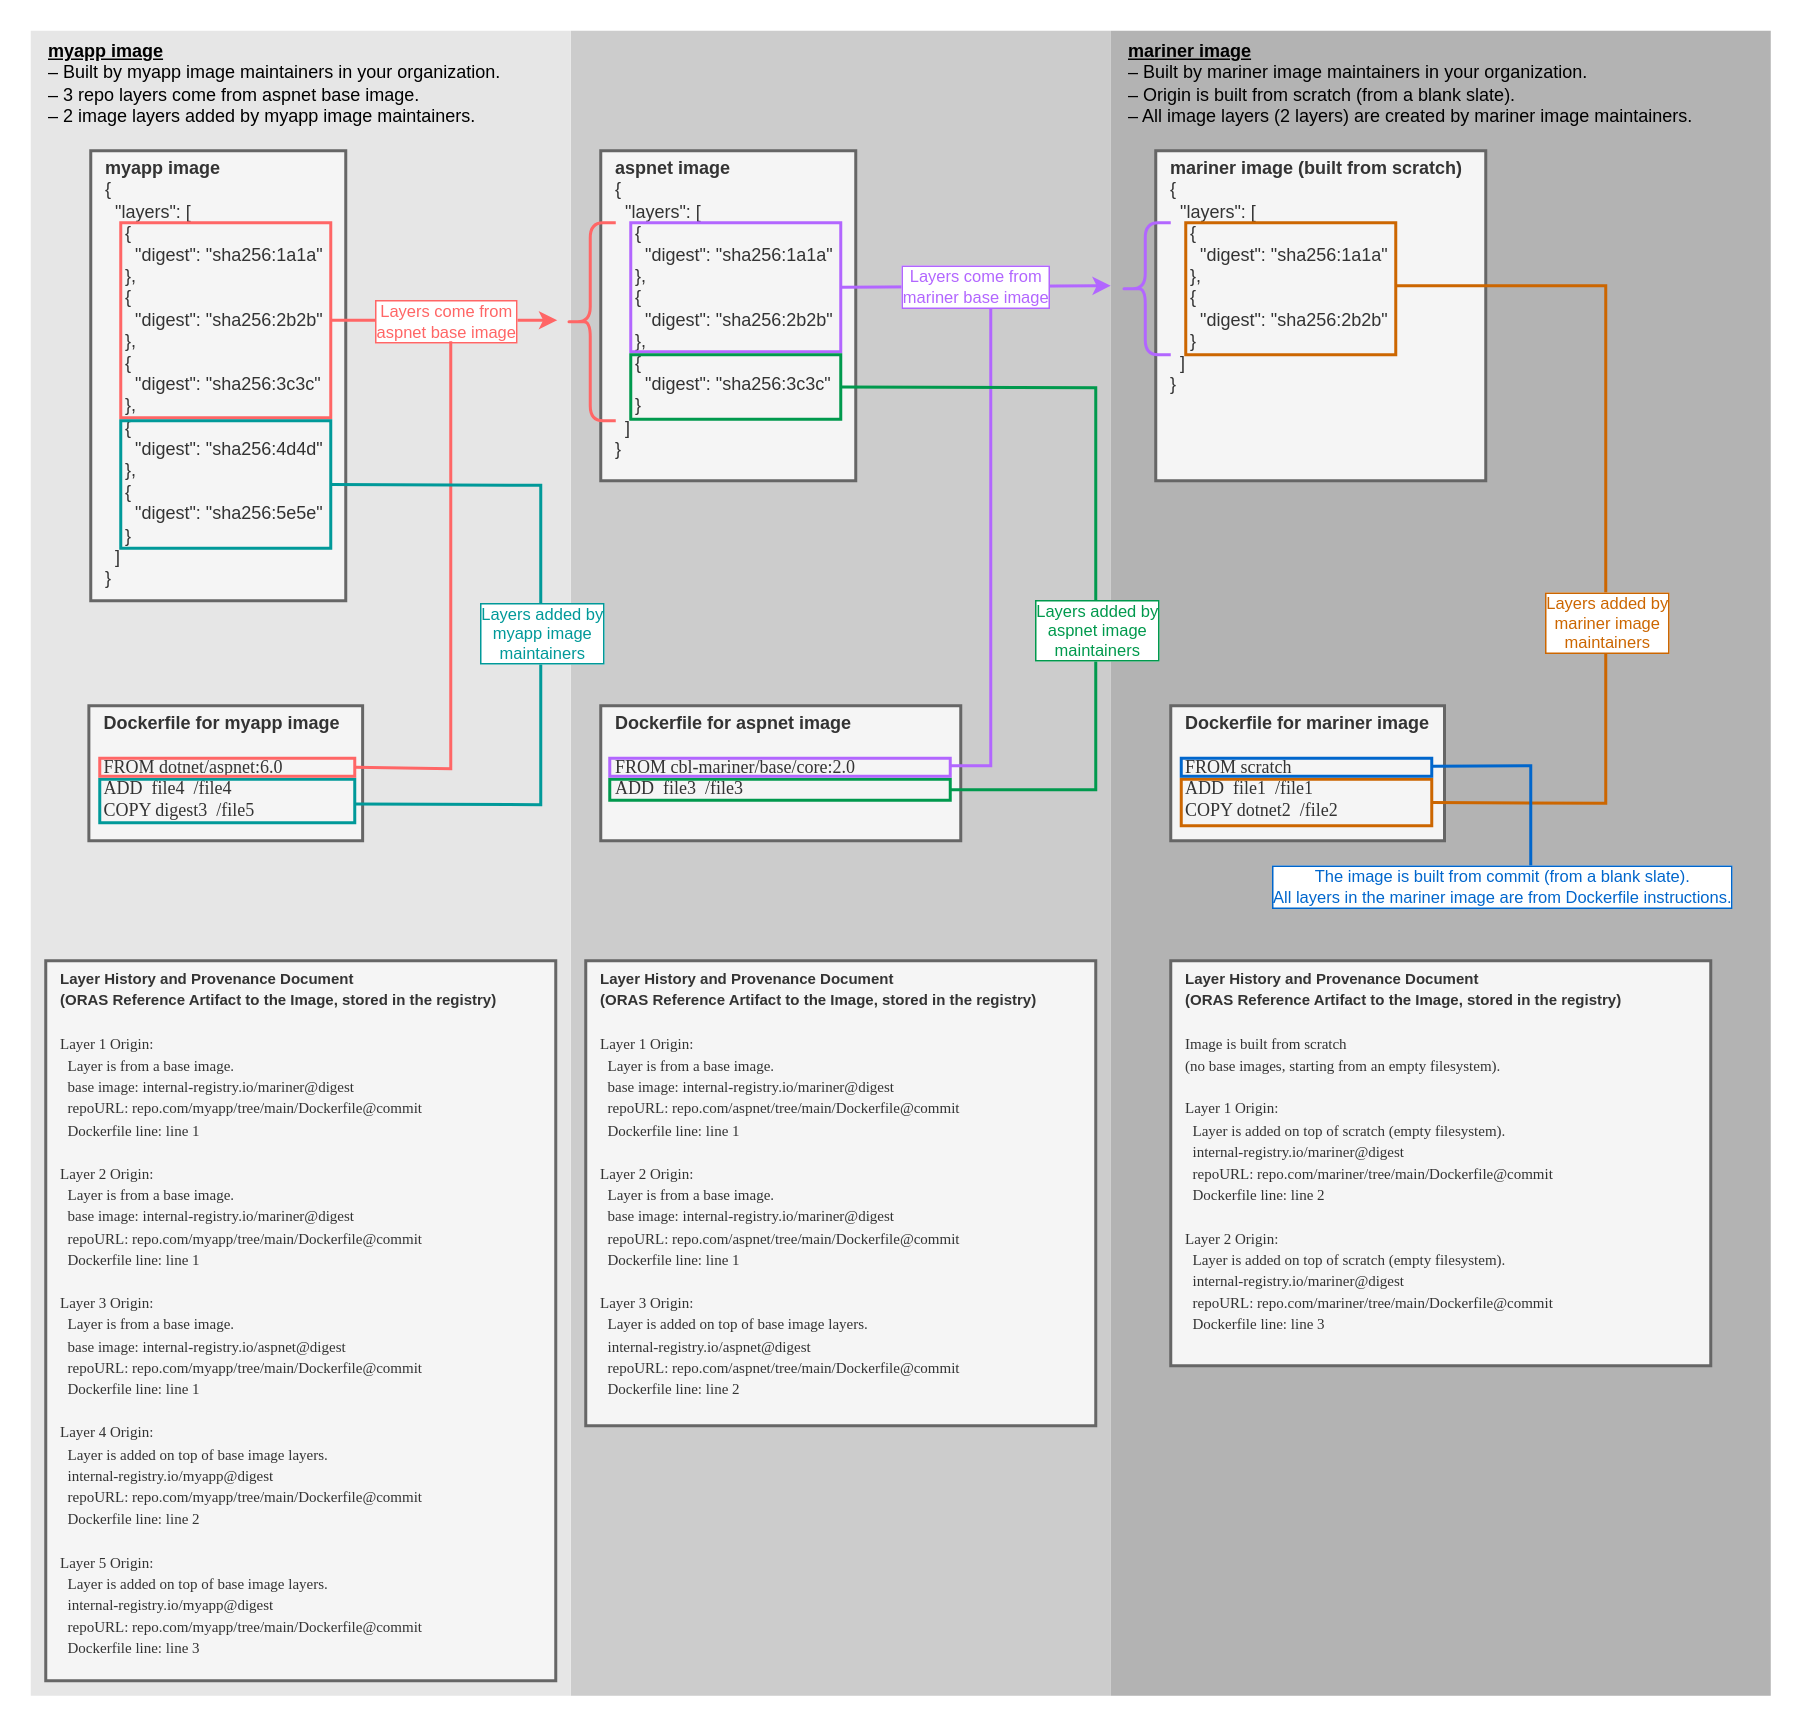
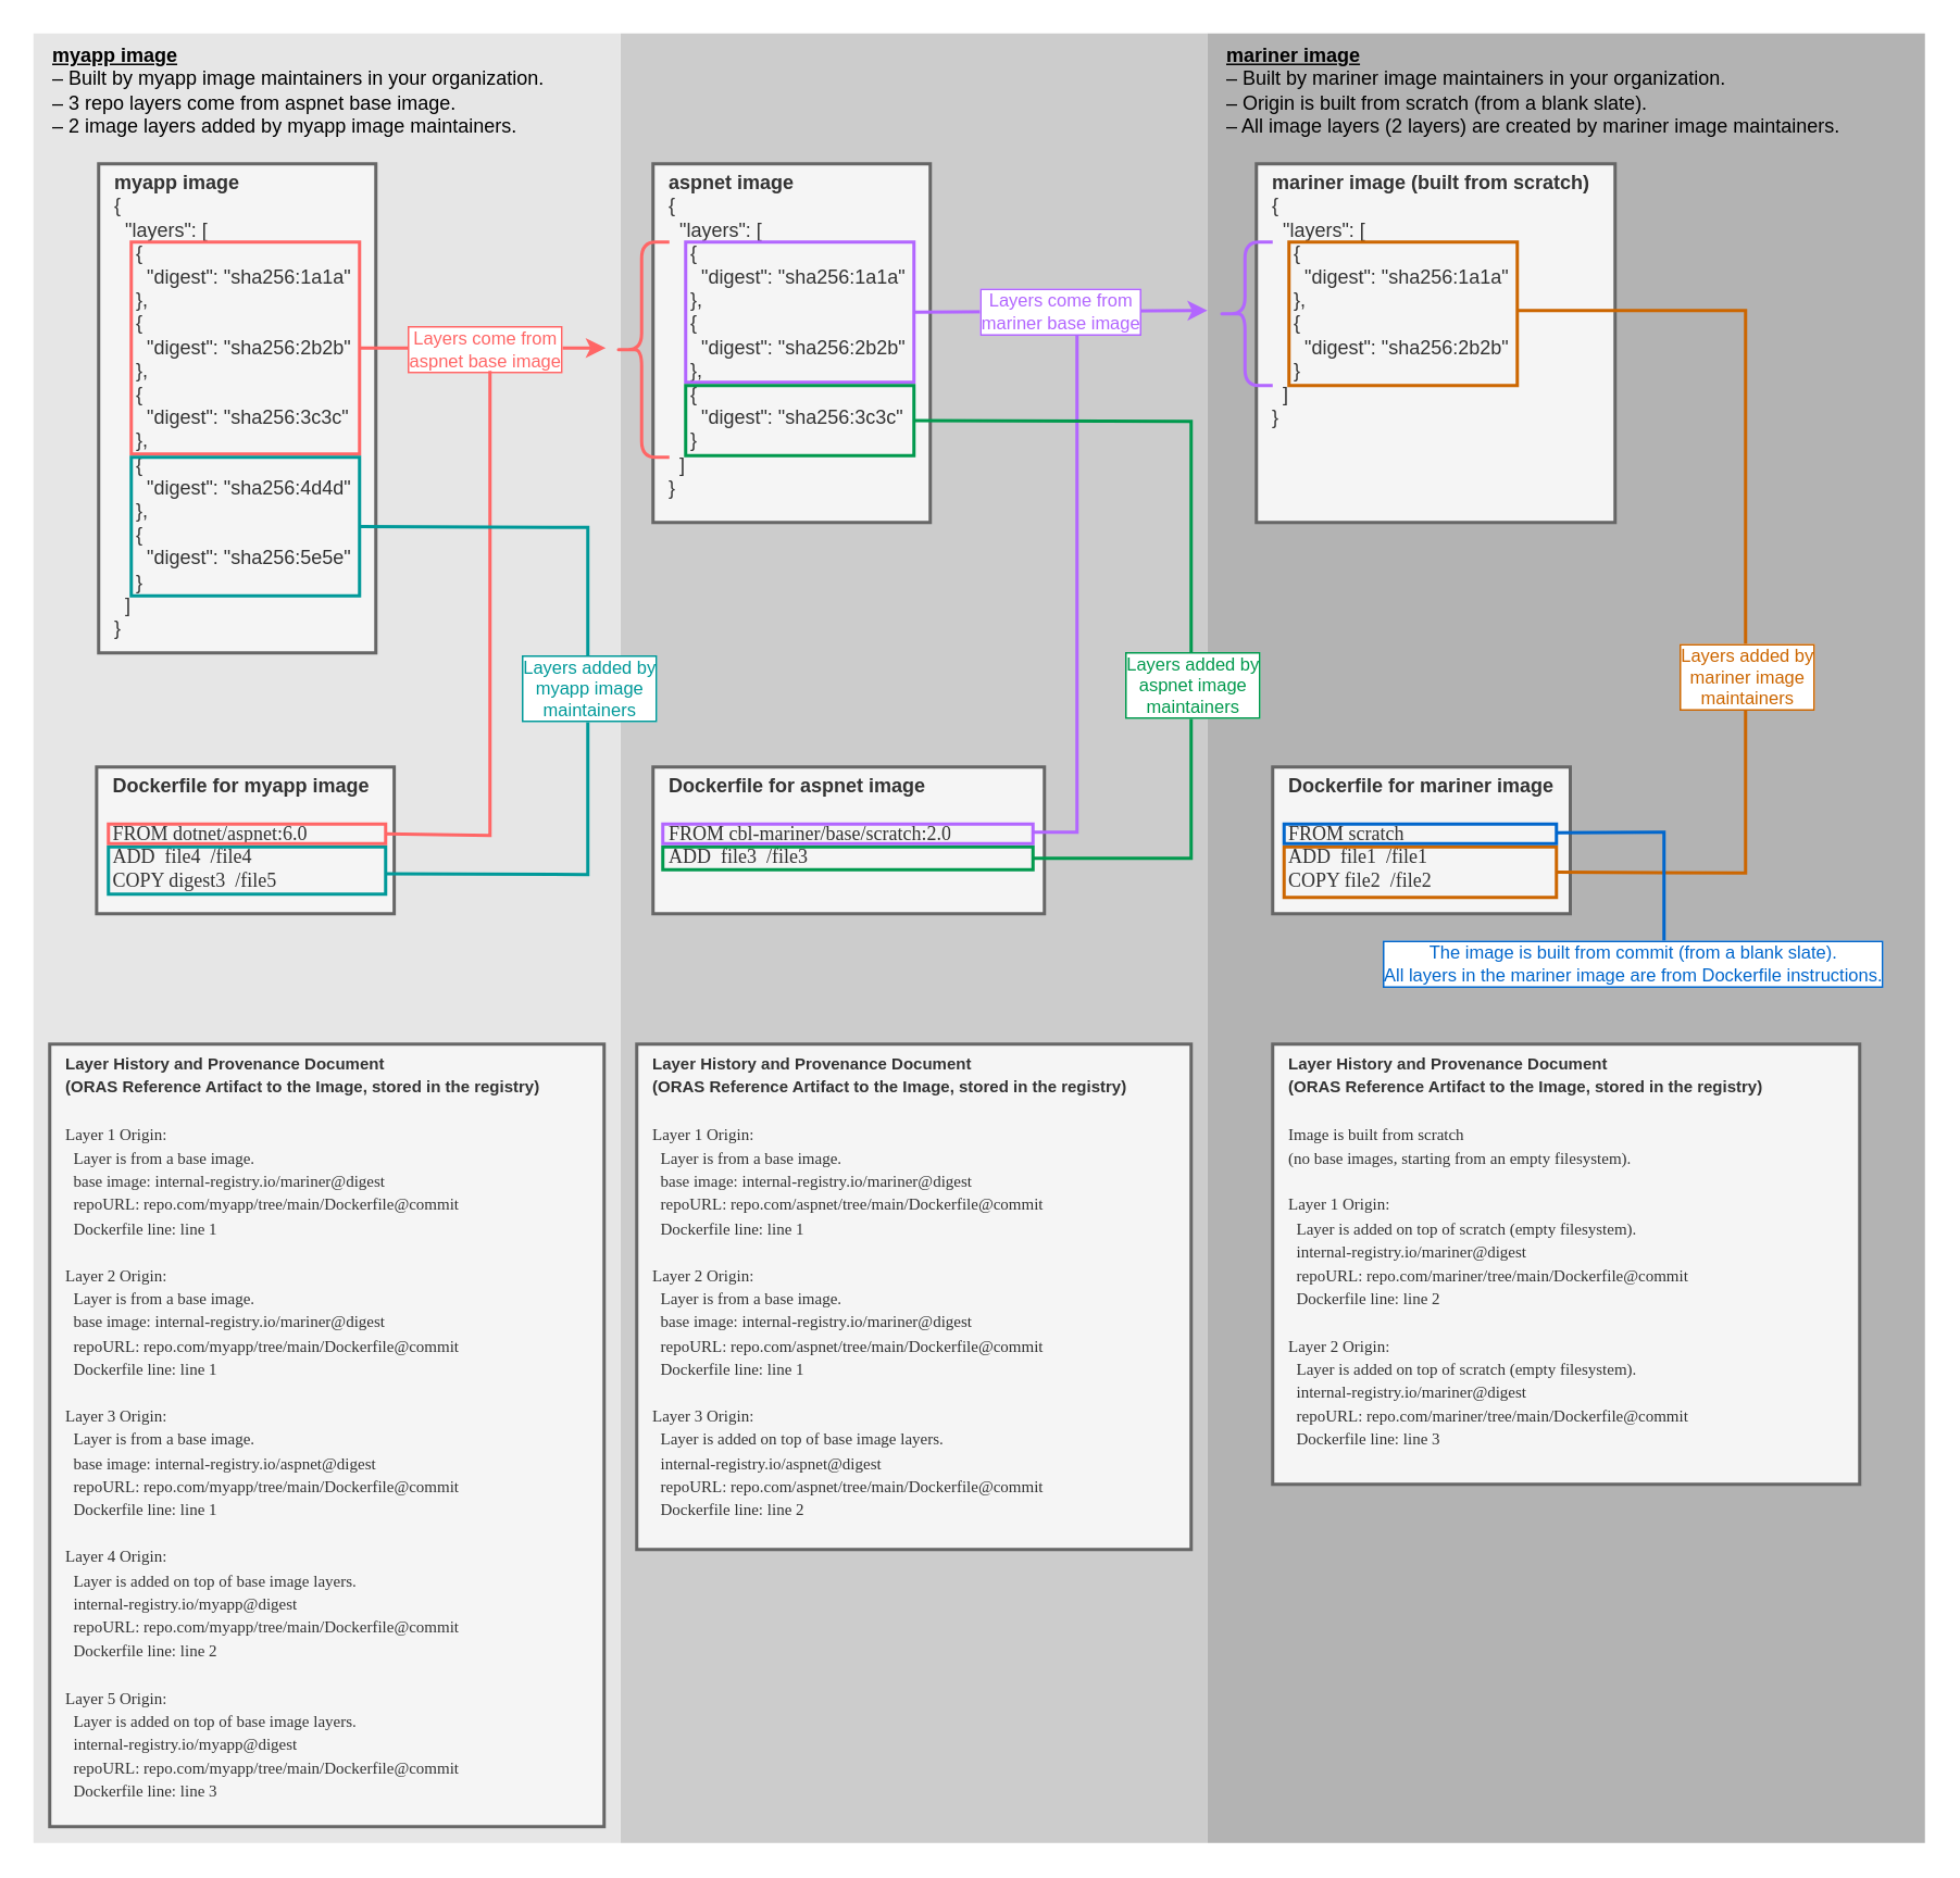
- <mxCell id="25" value="&lt;font style=&quot;font-size: 12px;&quot;&gt;&lt;b&gt;Dockerfile for aspnet image&lt;br&gt;&lt;/b&gt;&lt;br&gt;&lt;font face=&quot;Lucida Console&quot;&gt;FROM cbl-mariner/base/core:2.0&lt;/font&gt;&lt;br&gt;&lt;font face=&quot;Lucida Console&quot;&gt;ADD&amp;nbsp; file3&amp;nbsp; /file3&lt;/font&gt;&lt;br&gt;&lt;/font&gt;" style="text;strokeColor=#666666;fillColor=#f5f5f5;spacing=0;spacingTop=0;overflow=hidden;rounded=0;whiteSpace=wrap;html=1;spacingLeft=10;fontColor=#333333;strokeWidth=2;" parent="1" vertex="1"><mxGeometry x="400" y="470" width="240" height="90" as="geometry" /></mxCell>
+ <mxCell id="25" value="&lt;font style=&quot;font-size: 12px;&quot;&gt;&lt;b&gt;Dockerfile for aspnet image&lt;br&gt;&lt;/b&gt;&lt;br&gt;&lt;font face=&quot;Lucida Console&quot;&gt;FROM cbl-mariner/base/scratch:2.0&lt;/font&gt;&lt;br&gt;&lt;font face=&quot;Lucida Console&quot;&gt;ADD&amp;nbsp; file3&amp;nbsp; /file3&lt;/font&gt;&lt;br&gt;&lt;/font&gt;" style="text;strokeColor=#666666;fillColor=#f5f5f5;spacing=0;spacingTop=0;overflow=hidden;rounded=0;whiteSpace=wrap;html=1;spacingLeft=10;fontColor=#333333;strokeWidth=2;" parent="1" vertex="1"><mxGeometry x="400" y="470" width="240" height="90" as="geometry" /></mxCell>
- <mxCell id="31" value="&lt;font style=&quot;font-size: 12px;&quot;&gt;&lt;b&gt;Dockerfile for mariner image&lt;br&gt;&lt;/b&gt;&lt;br&gt;&lt;font face=&quot;Lucida Console&quot;&gt;FROM scratch&lt;/font&gt;&lt;br&gt;&lt;font face=&quot;Lucida Console&quot;&gt;ADD&amp;nbsp; file1&amp;nbsp; /file1&lt;/font&gt;&lt;br&gt;&lt;font face=&quot;Lucida Console&quot;&gt;COPY dotnet2&amp;nbsp; /file2&lt;/font&gt;&lt;br&gt;&lt;/font&gt;" style="text;strokeColor=#666666;fillColor=#f5f5f5;spacing=0;spacingTop=0;overflow=hidden;rounded=0;whiteSpace=wrap;html=1;spacingLeft=10;fontColor=#333333;strokeWidth=2;" parent="1" vertex="1"><mxGeometry x="780" y="470" width="182.5" height="90" as="geometry" /></mxCell>
+ <mxCell id="31" value="&lt;font style=&quot;font-size: 12px;&quot;&gt;&lt;b&gt;Dockerfile for mariner image&lt;br&gt;&lt;/b&gt;&lt;br&gt;&lt;font face=&quot;Lucida Console&quot;&gt;FROM scratch&lt;/font&gt;&lt;br&gt;&lt;font face=&quot;Lucida Console&quot;&gt;ADD&amp;nbsp; file1&amp;nbsp; /file1&lt;/font&gt;&lt;br&gt;&lt;font face=&quot;Lucida Console&quot;&gt;COPY file2&amp;nbsp; /file2&lt;/font&gt;&lt;br&gt;&lt;/font&gt;" style="text;strokeColor=#666666;fillColor=#f5f5f5;spacing=0;spacingTop=0;overflow=hidden;rounded=0;whiteSpace=wrap;html=1;spacingLeft=10;fontColor=#333333;strokeWidth=2;" parent="1" vertex="1"><mxGeometry x="780" y="470" width="182.5" height="90" as="geometry" /></mxCell>
